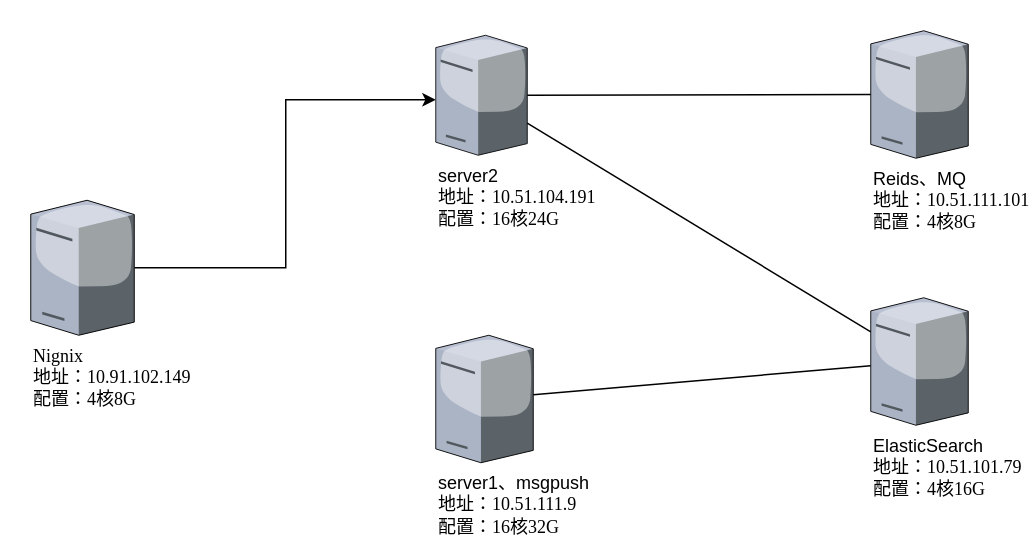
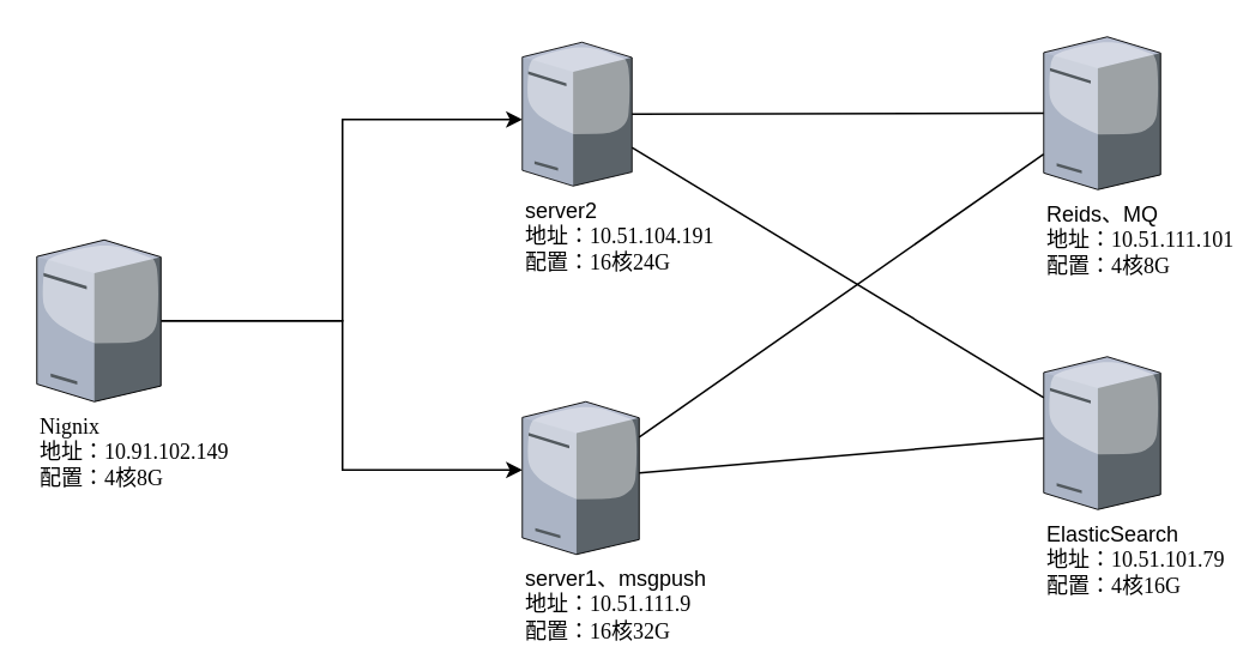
+ <mxCell id="9" value="" style="endArrow=none;html=1;" parent="1" source="6" target="7" edge="1"><mxGeometry width="50" height="50" relative="1" as="geometry"><mxPoint x="390" y="253" as="sourcePoint" /><mxPoint x="440" y="203" as="targetPoint" /></mxGeometry></mxCell>
+ <mxCell id="3" style="edgeStyle=orthogonalEdgeStyle;rounded=0;orthogonalLoop=1;jettySize=auto;html=1;" parent="1" source="4" target="6" edge="1"><mxGeometry relative="1" as="geometry"><Array as="points"><mxPoint x="190" y="178" /><mxPoint x="190" y="261" /></Array></mxGeometry></mxCell>
